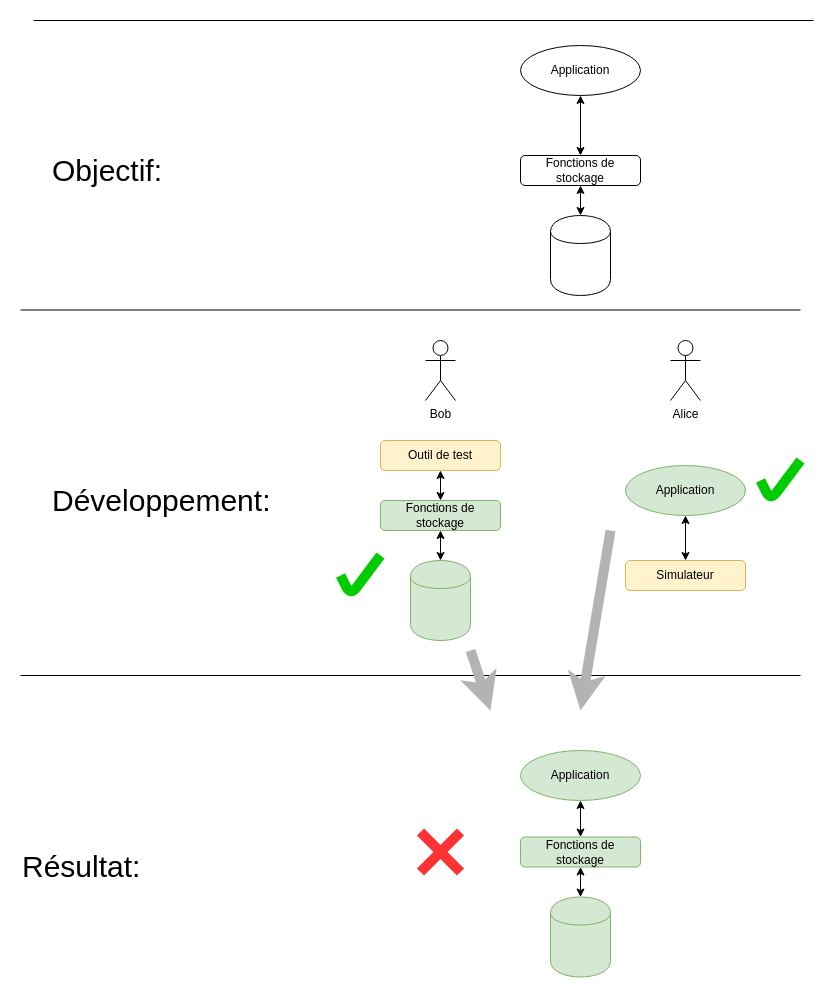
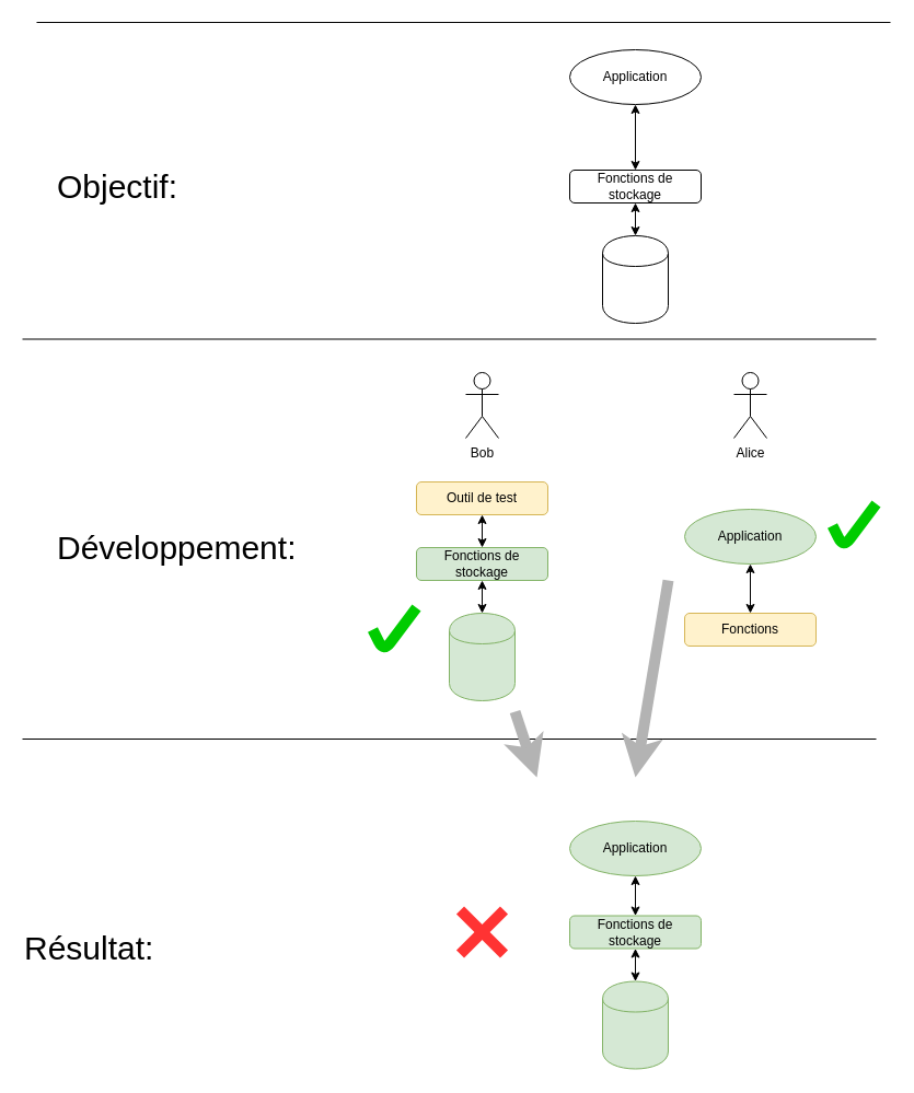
- <mxCell id="13" value="Simulateur" style="rounded=1;whiteSpace=wrap;html=1;fillColor=#fff2cc;strokeColor=#d6b656;" vertex="1" parent="1"><mxGeometry x="625" y="560" width="120" height="30" as="geometry" /></mxCell>
+ <mxCell id="13" value="Fonctions" style="rounded=1;whiteSpace=wrap;html=1;fillColor=#fff2cc;strokeColor=#d6b656;" vertex="1" parent="1"><mxGeometry x="625" y="560" width="120" height="30" as="geometry" /></mxCell>
